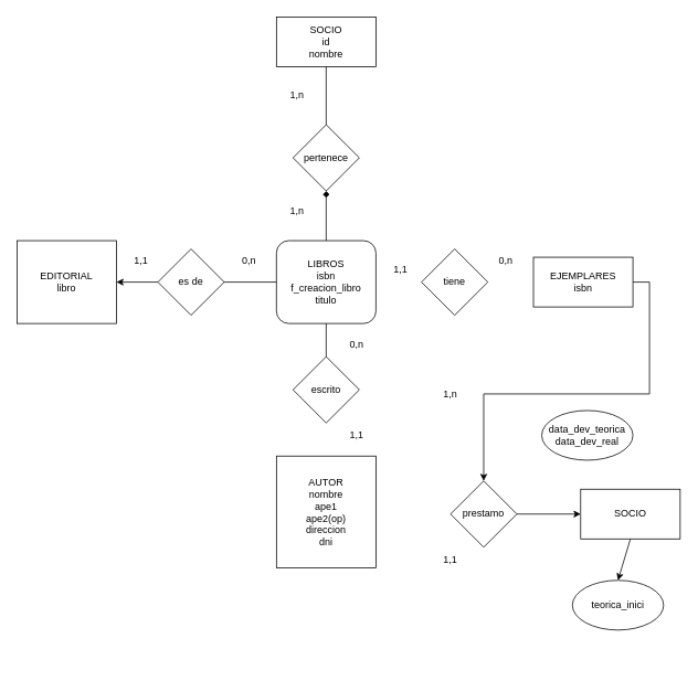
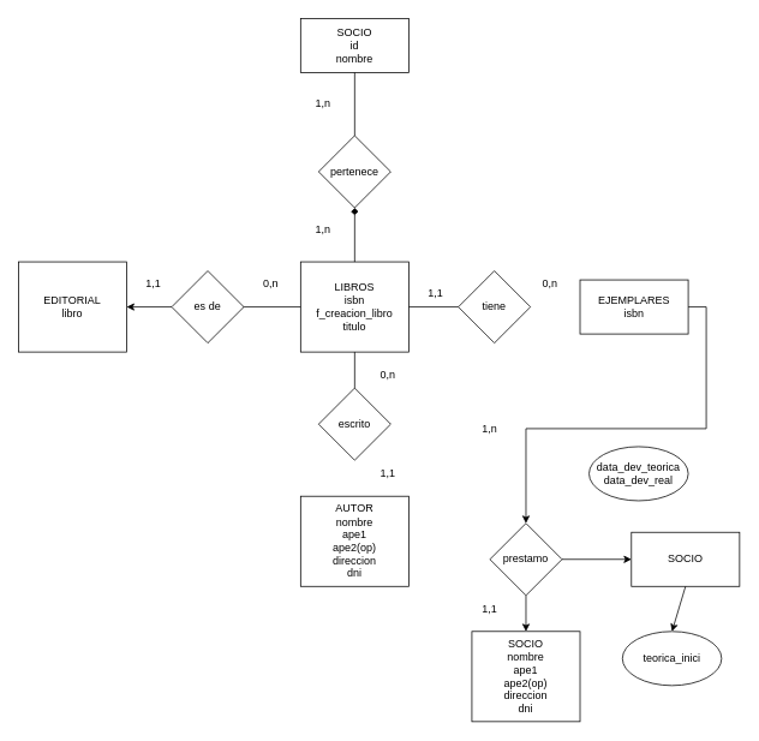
- <mxCell id="3" value="LIBROS&lt;br&gt;isbn&lt;br&gt;f_creacion_libro&lt;br&gt;titulo" style="whiteSpace=wrap;html=1;rounded=1;" parent="1" vertex="1"><mxGeometry x="333" y="290" width="120" height="100" as="geometry" /></mxCell>
+ <mxCell id="3" value="LIBROS&lt;br&gt;isbn&lt;br&gt;f_creacion_libro&lt;br&gt;titulo" style="rounded=0;whiteSpace=wrap;html=1;" parent="1" vertex="1"><mxGeometry x="333" y="290" width="120" height="100" as="geometry" /></mxCell>
+ <mxCell id="8" value="" style="endArrow=none;html=1;rounded=0;entryX=0;entryY=0.5;entryDx=0;entryDy=0;exitX=1;exitY=0.5;exitDx=0;exitDy=0;" parent="1" source="3" target="7" edge="1"><mxGeometry width="50" height="50" relative="1" as="geometry"><mxPoint x="453" y="340" as="sourcePoint" /><mxPoint x="648" y="340" as="targetPoint" /></mxGeometry></mxCell>
- <mxCell id="17" value="AUTOR&lt;br&gt;nombre&lt;br&gt;ape1&lt;br&gt;ape2(op)&lt;br&gt;direccion&lt;br&gt;dni" style="rounded=0;whiteSpace=wrap;html=1;" vertex="1" parent="1"><mxGeometry x="333" y="550" width="120" height="135" as="geometry" /></mxCell>
+ <mxCell id="17" value="AUTOR&lt;br&gt;nombre&lt;br&gt;ape1&lt;br&gt;ape2(op)&lt;br&gt;direccion&lt;br&gt;dni" style="rounded=0;whiteSpace=wrap;html=1;" vertex="1" parent="1"><mxGeometry x="333" y="550" width="120" height="100" as="geometry" /></mxCell>
+ <mxCell id="4" value="" style="edgeStyle=orthogonalEdgeStyle;rounded=0;orthogonalLoop=1;jettySize=auto;html=1;startArrow=none;entryX=0.5;entryY=0;entryDx=0;entryDy=0;" edge="1" parent="1" source="19" target="22"><mxGeometry relative="1" as="geometry"><mxPoint x="583" y="710" as="targetPoint" /></mxGeometry></mxCell>
+ <mxCell id="22" value="SOCIO&lt;br&gt;nombre&lt;br&gt;ape1&lt;br&gt;ape2(op)&lt;br&gt;direccion&lt;br&gt;dni" style="whiteSpace=wrap;html=1;rounded=0;" vertex="1" parent="1"><mxGeometry x="523" y="700" width="120" height="100" as="geometry" /></mxCell>
